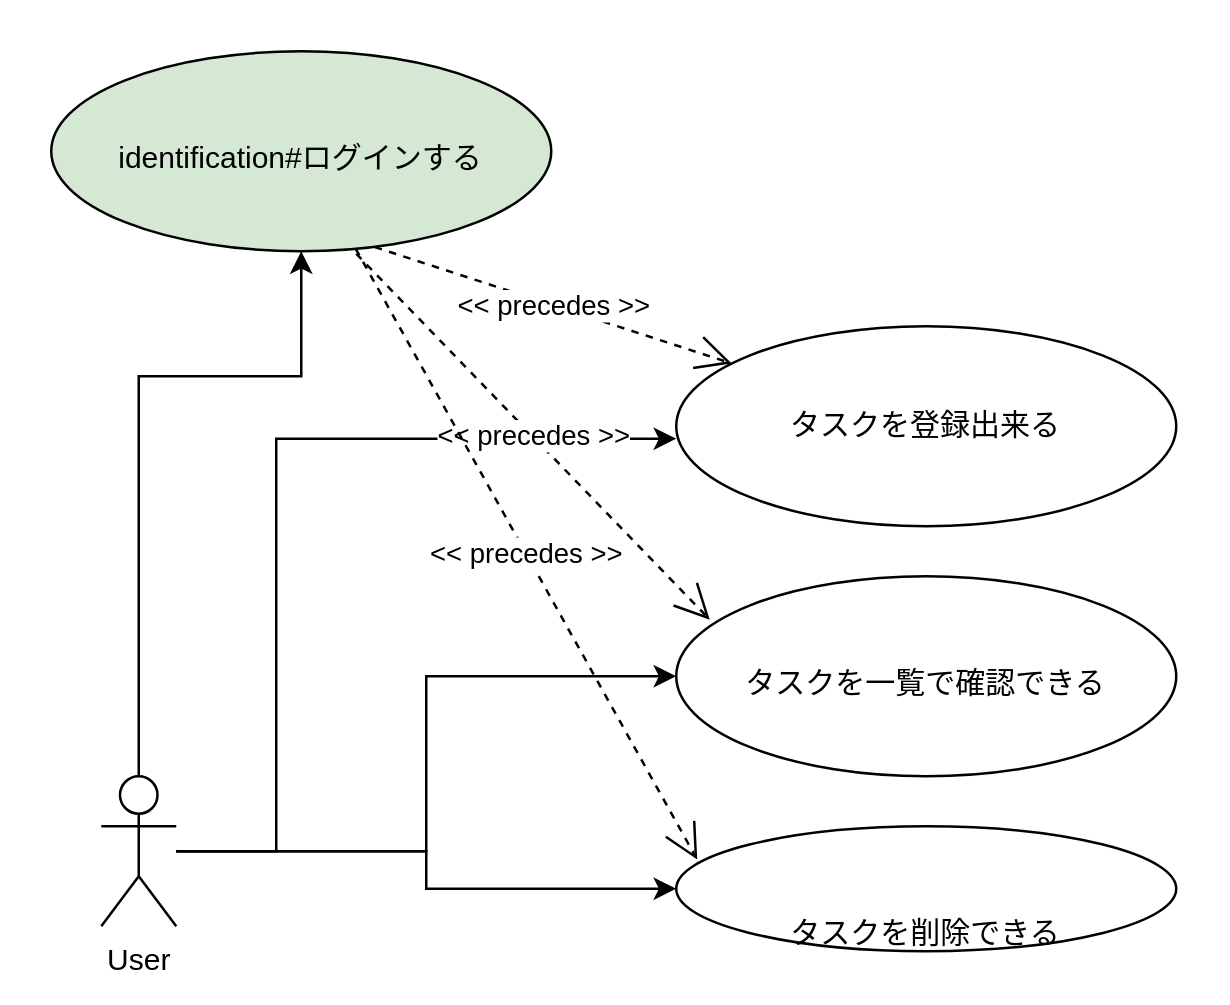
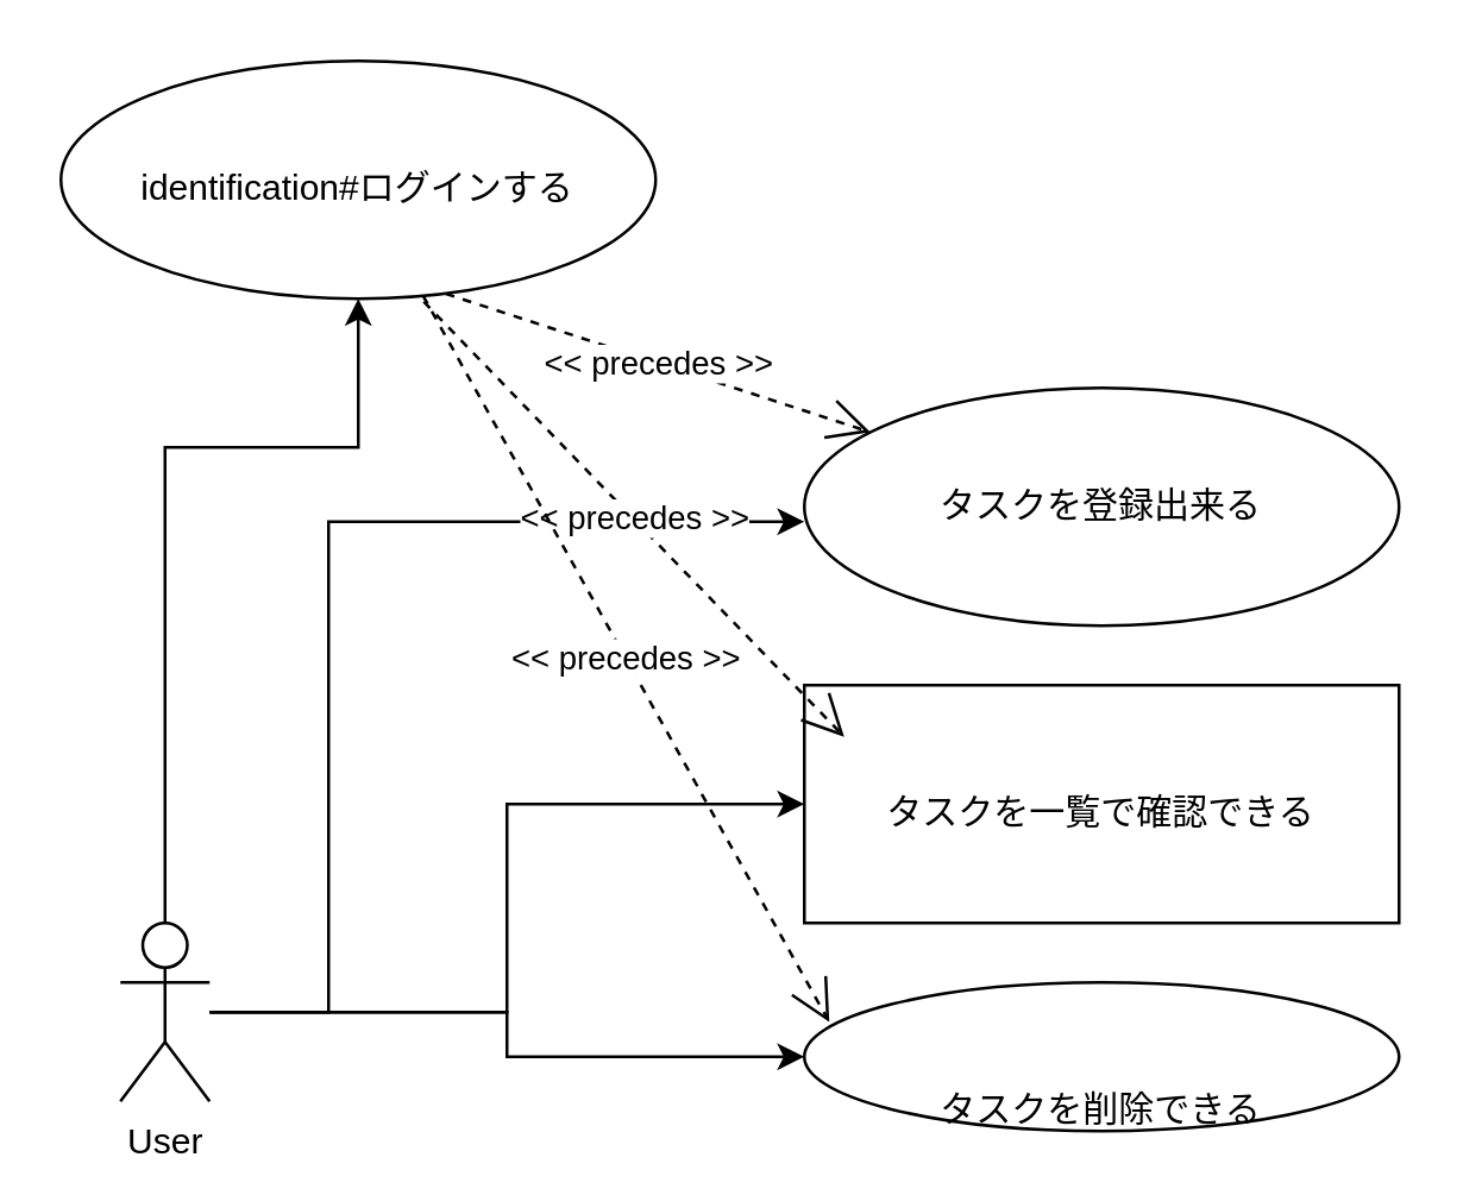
- <mxCell id="11" value="&lt;br&gt;&lt;br&gt;identification#ログインする" style="ellipse;whiteSpace=wrap;html=1;verticalAlign=top;fillColor=#d5e8d4;" parent="1" vertex="1"><mxGeometry x="20" y="20" width="200" height="80" as="geometry" /></mxCell>
+ <mxCell id="11" value="&lt;br&gt;&lt;br&gt;identification#ログインする" style="ellipse;whiteSpace=wrap;html=1;verticalAlign=top;" parent="1" vertex="1"><mxGeometry x="20" y="20" width="200" height="80" as="geometry" /></mxCell>
- <mxCell id="8" value="&lt;br&gt;&lt;br&gt;タスクを一覧で確認できる" style="ellipse;whiteSpace=wrap;html=1;verticalAlign=top;" parent="1" vertex="1"><mxGeometry x="270" y="230" width="200" height="80" as="geometry" /></mxCell>
+ <mxCell id="8" value="&lt;br&gt;&lt;br&gt;タスクを一覧で確認できる" style="whiteSpace=wrap;html=1;verticalAlign=top;rounded=0;" parent="1" vertex="1"><mxGeometry x="270" y="230" width="200" height="80" as="geometry" /></mxCell>
